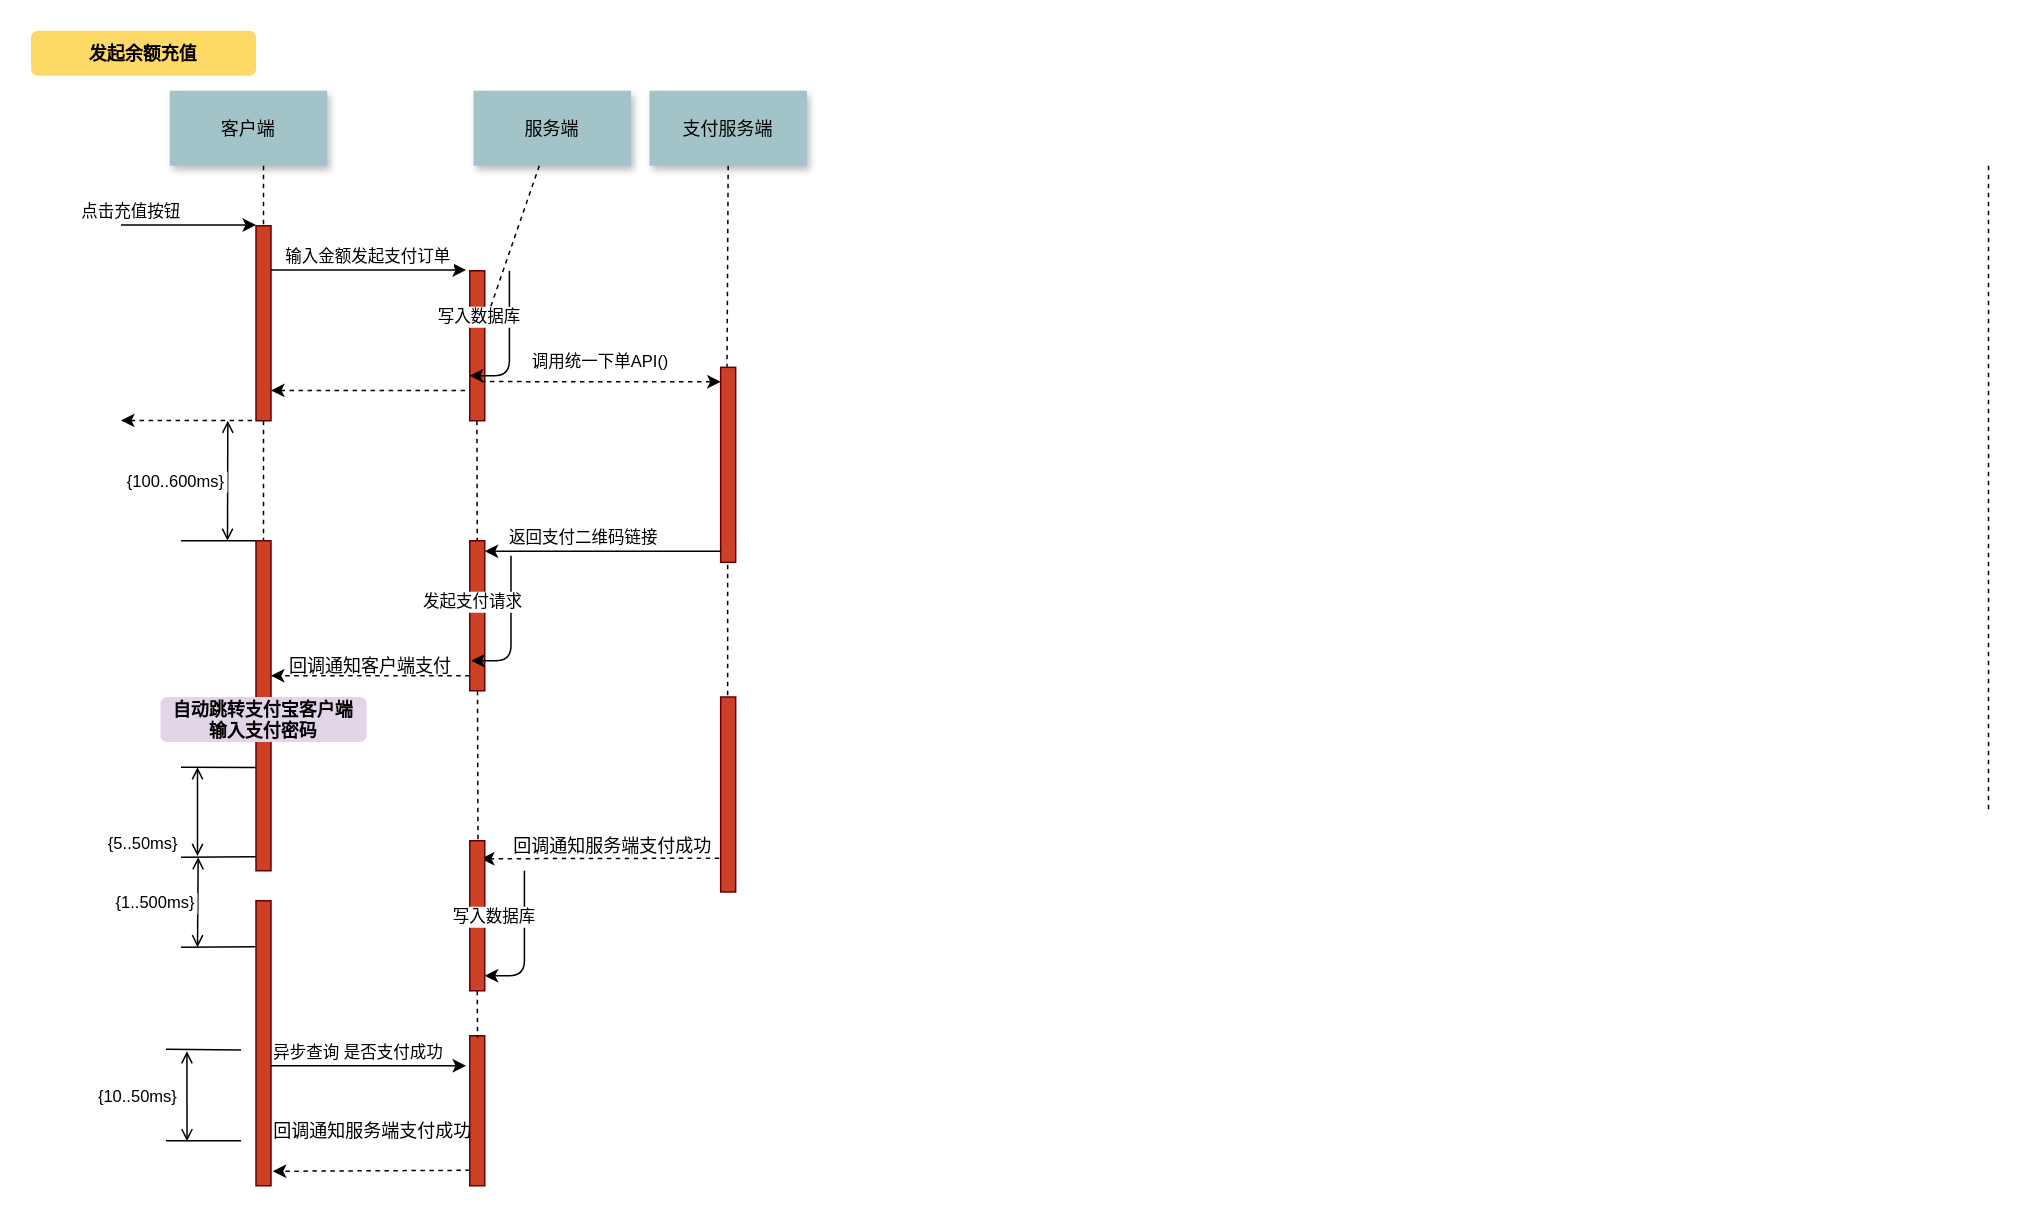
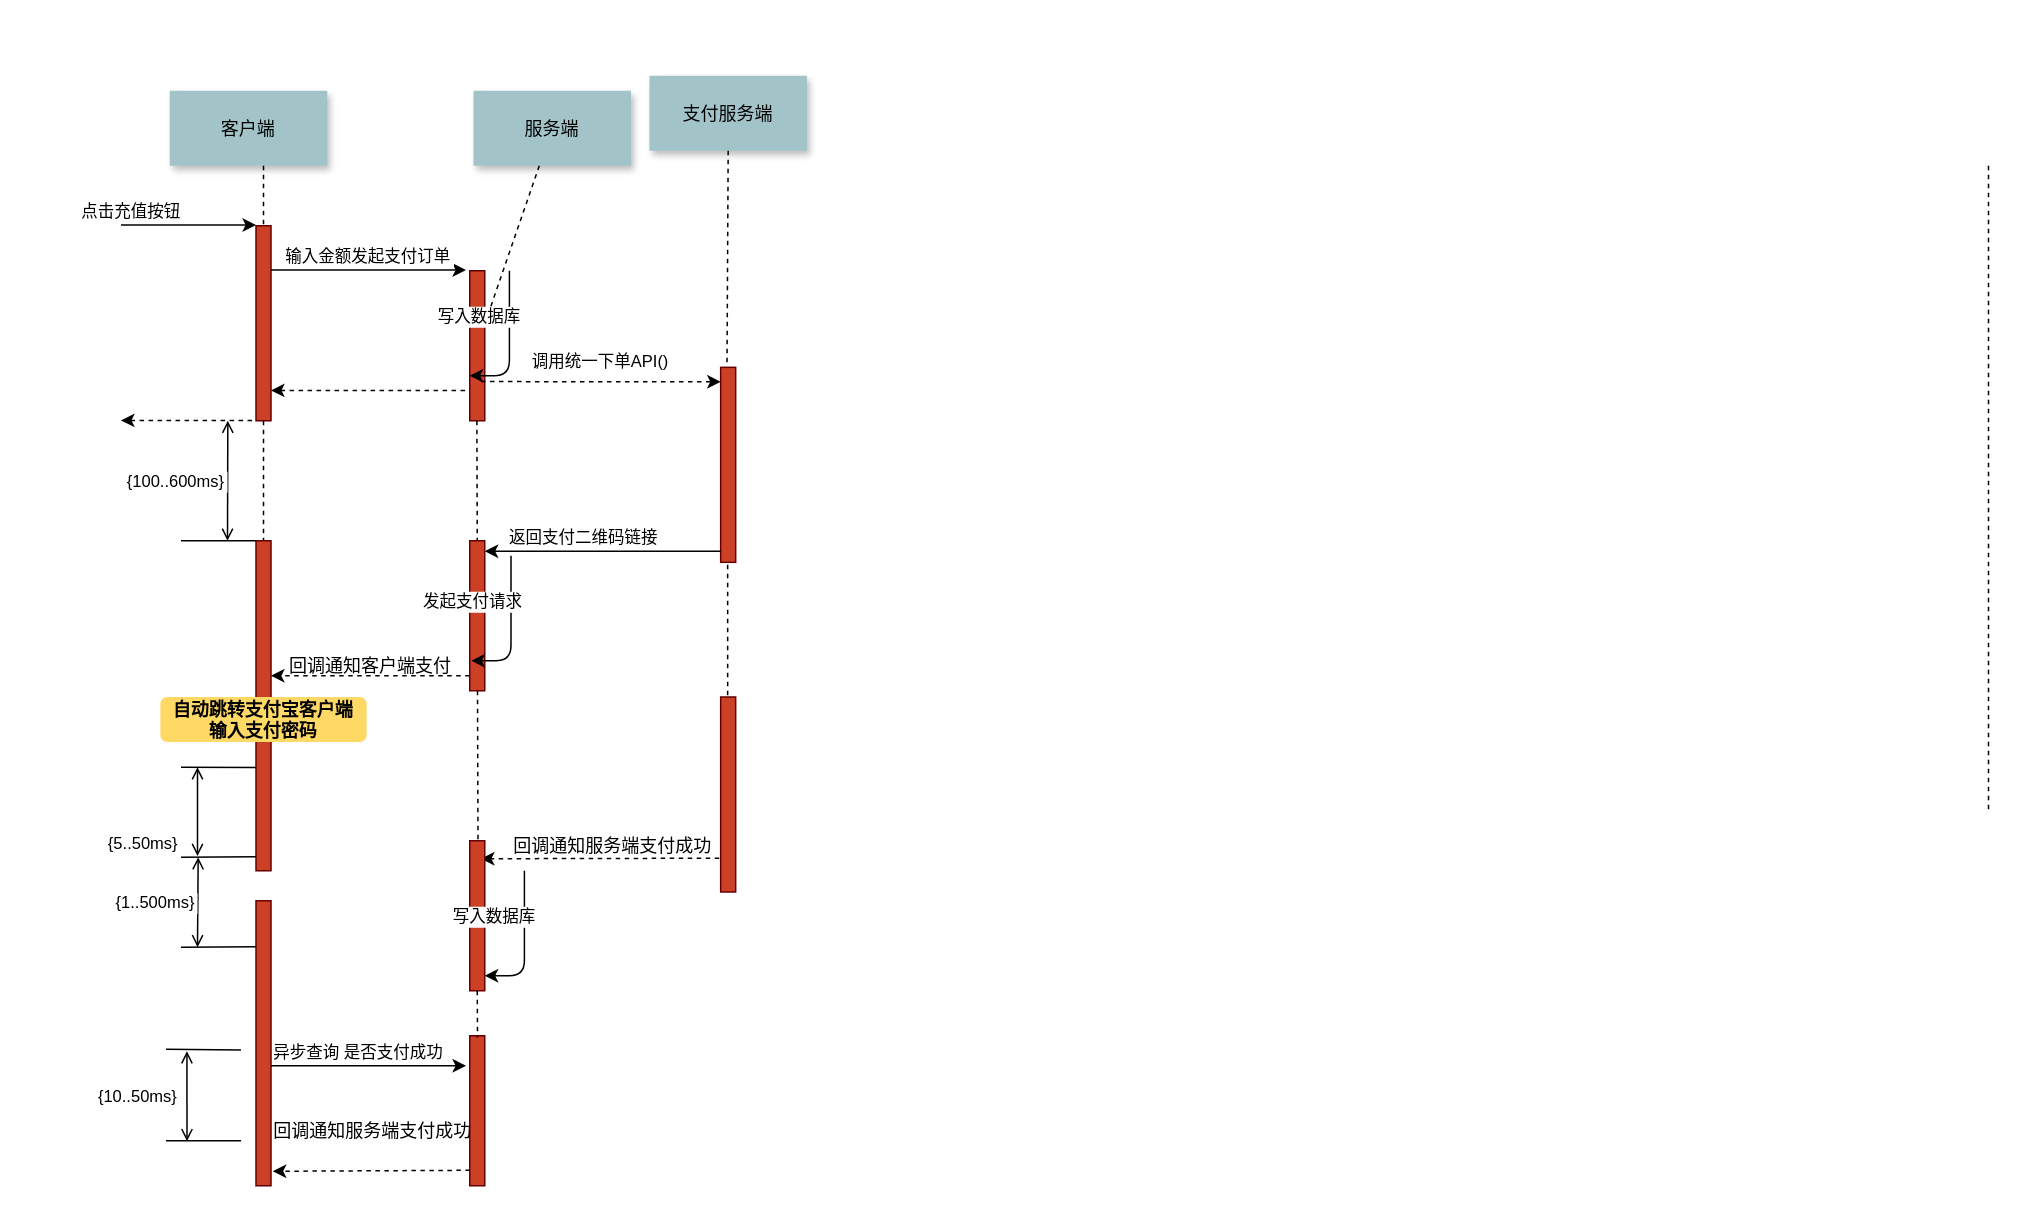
- <mxCell id="24" value="发起余额充值" style="rounded=1;fontStyle=1;fillColor=#FFD966;strokeColor=none" parent="1" vertex="1"><mxGeometry x="20" y="20" width="150" height="30" as="geometry" /></mxCell>
- <mxCell id="13" value="支付服务端" style="shadow=1;fillColor=#A2C4C9;strokeColor=none" parent="1" vertex="1"><mxGeometry x="432.284" y="60" width="105" height="50" as="geometry" /></mxCell>
+ <mxCell id="13" value="支付服务端" style="shadow=1;fillColor=#A2C4C9;strokeColor=none" parent="1" vertex="1"><mxGeometry x="432.284" y="50" width="105" height="50" as="geometry" /></mxCell>
- <mxCell id="25" value="自动跳转支付宝客户端&#10;输入支付密码" style="rounded=1;fontStyle=1;fillColor=#e1d5e7;strokeColor=none;" parent="1" vertex="1"><mxGeometry x="106.25" y="464.16" width="137.5" height="30" as="geometry" /></mxCell>
+ <mxCell id="25" value="自动跳转支付宝客户端&#10;输入支付密码" style="rounded=1;fontStyle=1;fillColor=#FFD966;strokeColor=none" parent="1" vertex="1"><mxGeometry x="106.25" y="464.16" width="137.5" height="30" as="geometry" /></mxCell>
